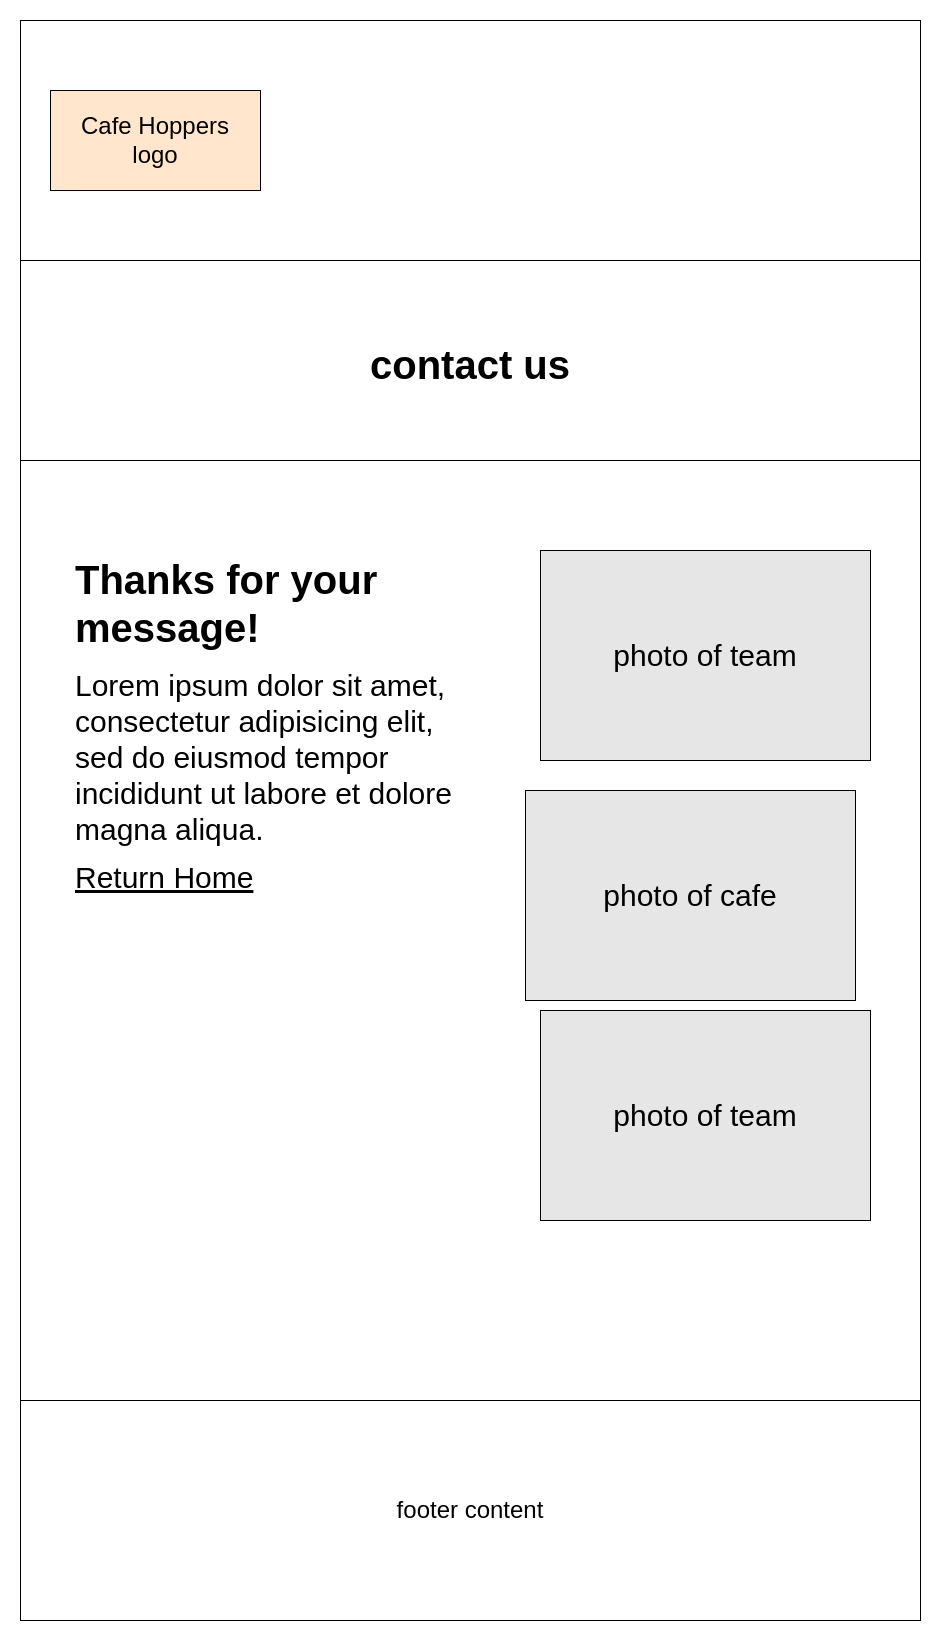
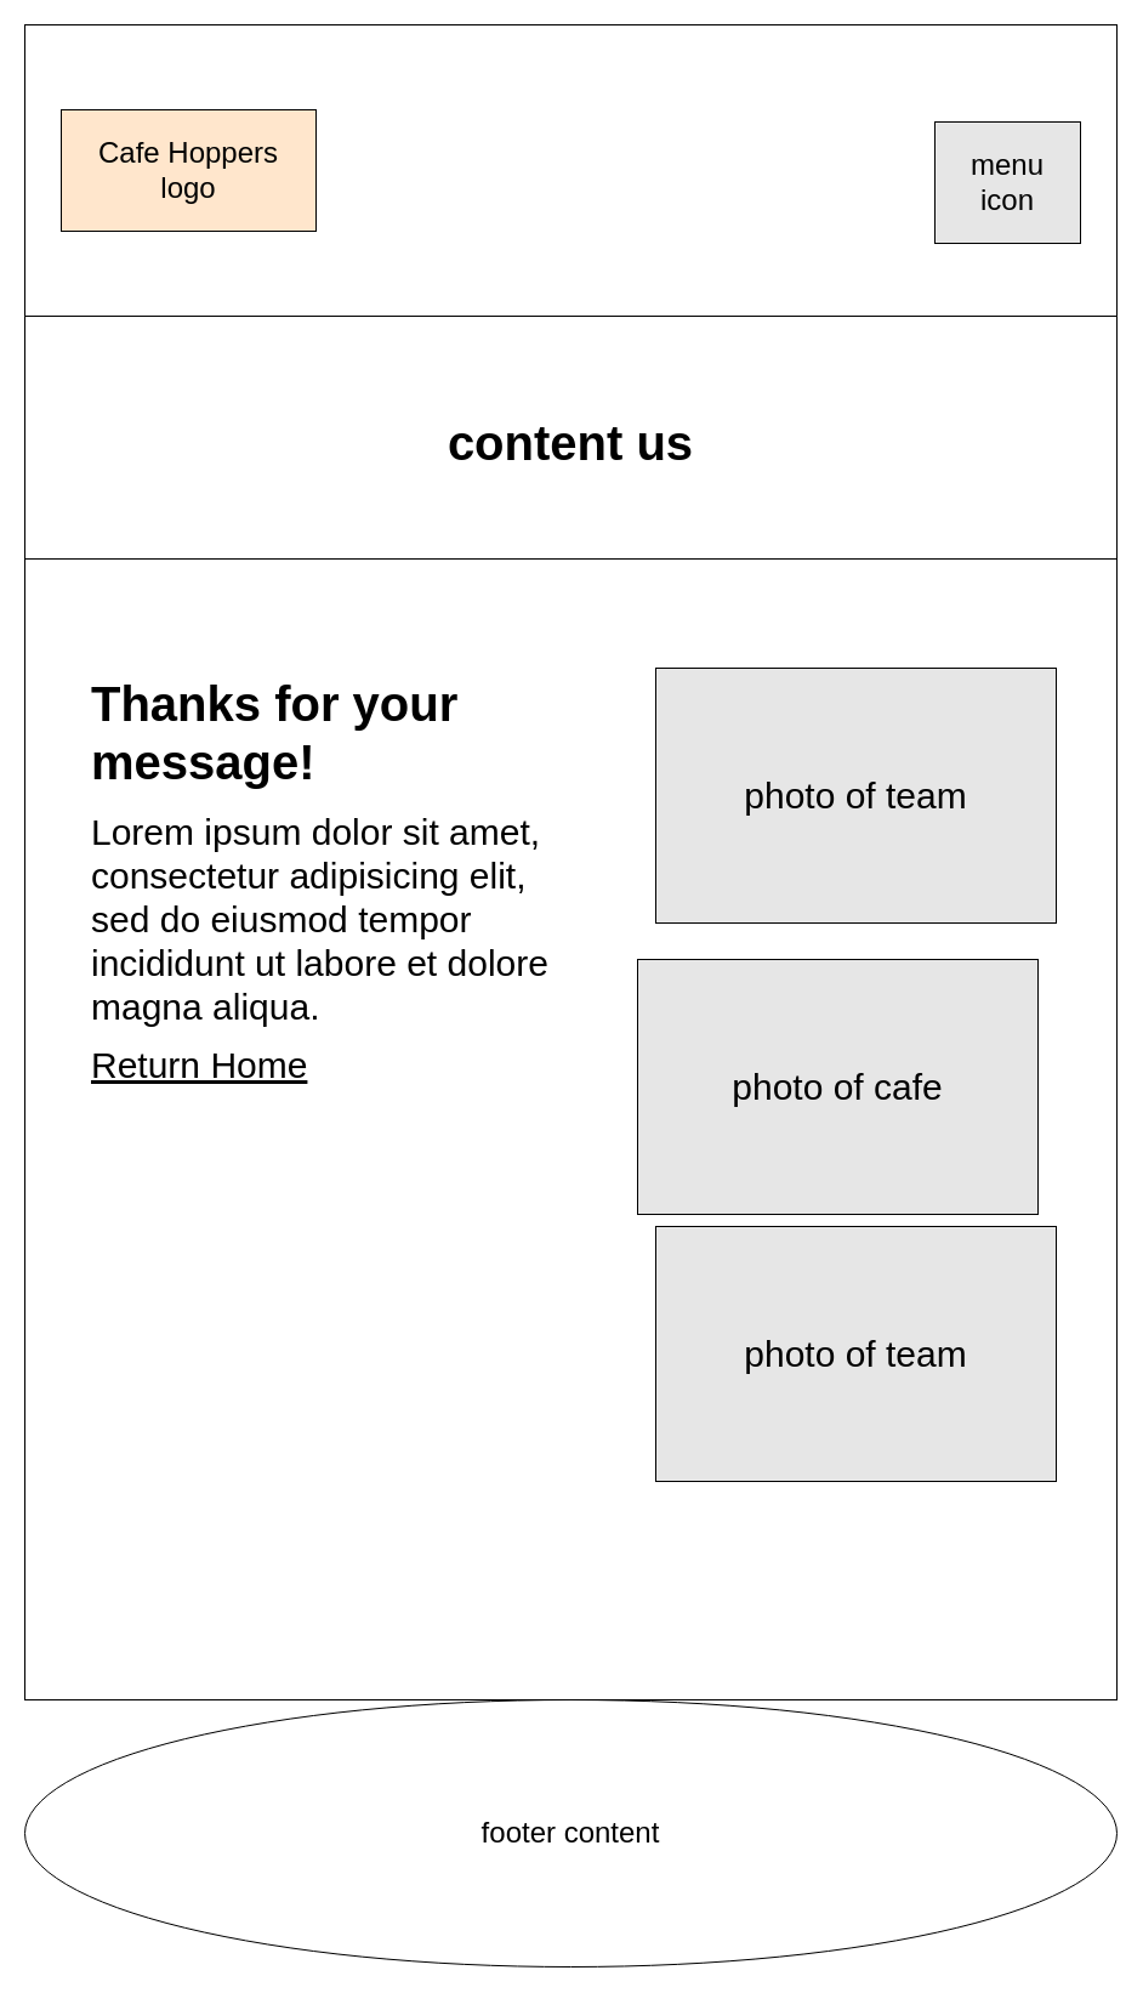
+ <mxCell id="4" value="menu&lt;br&gt;icon" style="rounded=0;whiteSpace=wrap;html=1;fontSize=24;fillColor=#E6E6E6;" parent="1" vertex="1"><mxGeometry x="770" y="100" width="120" height="100" as="geometry" /></mxCell>
- <mxCell id="6" value="contact us" style="swimlane;startSize=200;fontSize=40;align=center;verticalAlign=middle;" parent="1" vertex="1"><mxGeometry y="260" width="900" height="1140" as="geometry" x="20" /></mxCell>
+ <mxCell id="6" value="content us" style="swimlane;startSize=200;fontSize=40;align=center;verticalAlign=middle;" parent="1" vertex="1"><mxGeometry y="260" width="900" height="1140" as="geometry" x="20" /></mxCell>
- <mxCell id="5" value="footer content" style="rounded=0;whiteSpace=wrap;html=1;fontSize=24;fillColor=#FFFFFF;" parent="1" vertex="1"><mxGeometry y="1400" width="900" height="220" as="geometry" x="20" /></mxCell>
+ <mxCell id="5" value="footer content" style="ellipse;whiteSpace=wrap;html=1;fontSize=24;fillColor=#FFFFFF;" parent="1" vertex="1"><mxGeometry y="1400" width="900" height="220" as="geometry" x="20" /></mxCell>
